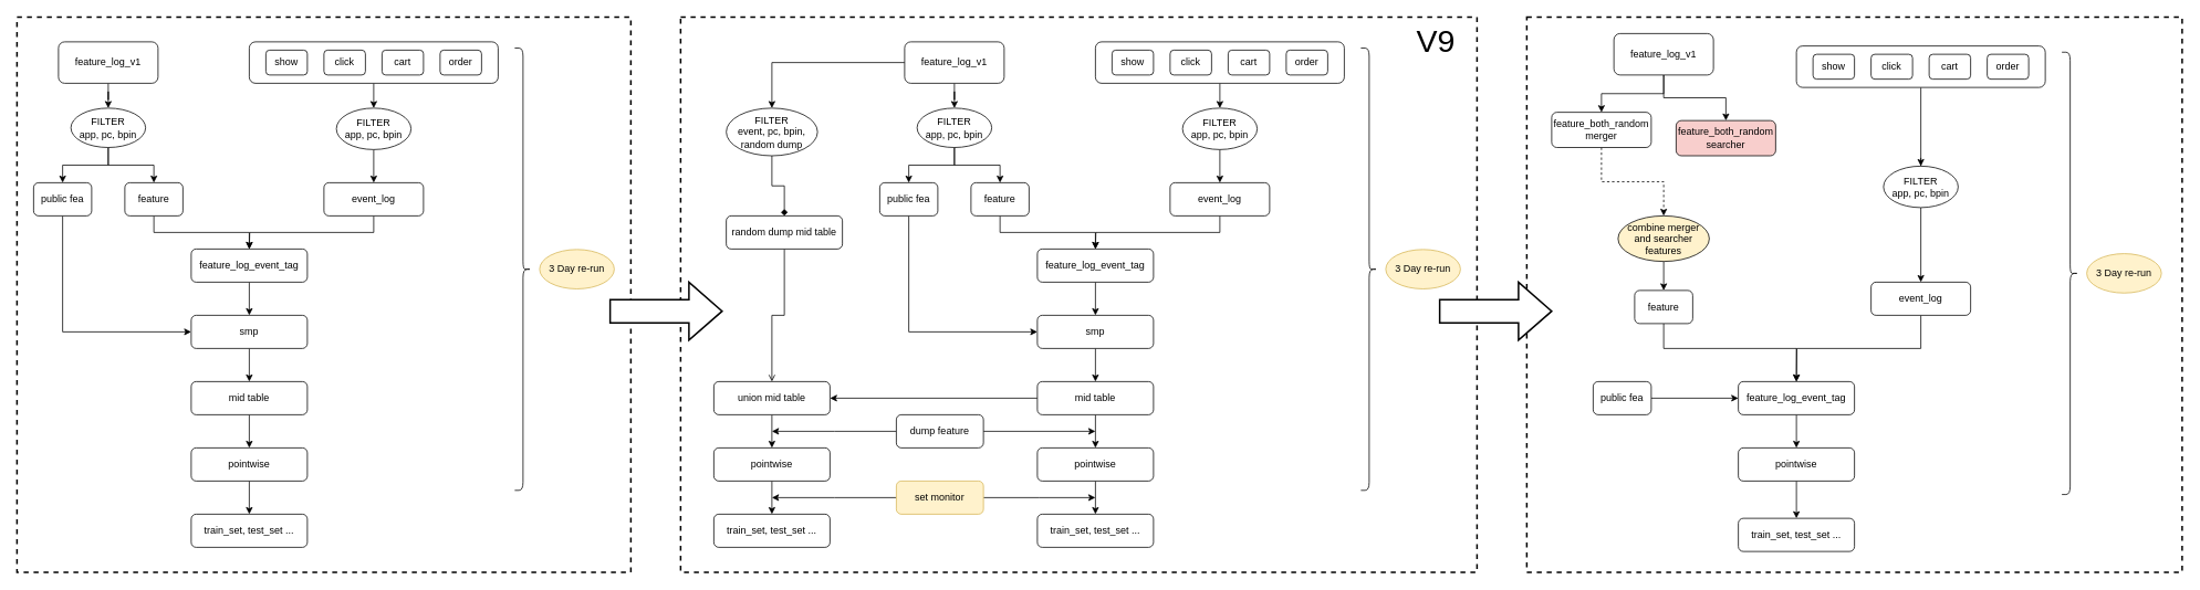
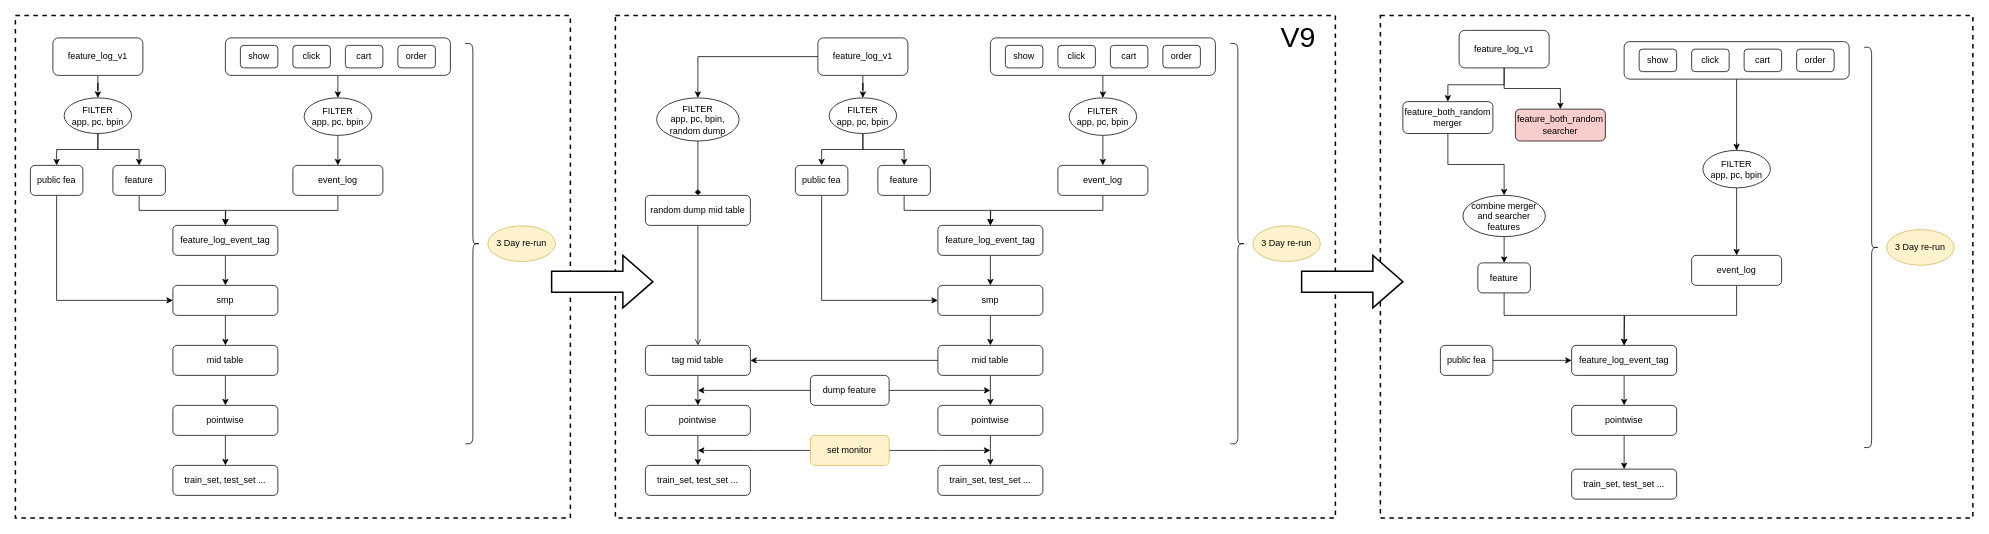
- <mxCell id="37" value="FILTER&lt;br&gt;event, pc, bpin, &lt;br&gt;random dump" style="ellipse;whiteSpace=wrap;html=1;" parent="1" vertex="1"><mxGeometry x="875" y="130" width="110" height="57.5" as="geometry" /></mxCell>
+ <mxCell id="37" value="FILTER&lt;br&gt;app, pc, bpin, &lt;br&gt;random dump" style="ellipse;whiteSpace=wrap;html=1;" parent="1" vertex="1"><mxGeometry x="875" y="130" width="110" height="57.5" as="geometry" /></mxCell>
- <mxCell id="109" value="" style="edgeStyle=orthogonalEdgeStyle;rounded=0;orthogonalLoop=1;jettySize=auto;html=1;dashed=1;" edge="1" parent="1" source="110" target="112"><mxGeometry relative="1" as="geometry" /></mxCell>
+ <mxCell id="109" value="" style="edgeStyle=orthogonalEdgeStyle;rounded=0;orthogonalLoop=1;jettySize=auto;html=1;" edge="1" parent="1" source="110" target="112"><mxGeometry relative="1" as="geometry" /></mxCell>
- <mxCell id="39" value="random dump mid table" style="rounded=1;whiteSpace=wrap;html=1;fontSize=12;glass=0;strokeWidth=1;shadow=0;" parent="1" vertex="1"><mxGeometry x="875" y="260" width="140" height="40" as="geometry" /></mxCell>
+ <mxCell id="39" value="random dump mid table" style="rounded=1;whiteSpace=wrap;html=1;fontSize=12;glass=0;strokeWidth=1;shadow=0;" parent="1" vertex="1"><mxGeometry x="860" y="260" width="140" height="40" as="geometry" /></mxCell>
- <mxCell id="112" value="combine merger and searcher features" style="ellipse;whiteSpace=wrap;html=1;fillColor=#fff2cc;" vertex="1" parent="1"><mxGeometry x="1950" y="260" width="110" height="55" as="geometry" /></mxCell>
+ <mxCell id="112" value="combine merger and searcher features" style="ellipse;whiteSpace=wrap;html=1;" vertex="1" parent="1"><mxGeometry x="1950" y="260" width="110" height="55" as="geometry" /></mxCell>
- <mxCell id="41" value="union mid table" style="rounded=1;whiteSpace=wrap;html=1;fontSize=12;glass=0;strokeWidth=1;shadow=0;" parent="1" vertex="1"><mxGeometry x="860" y="460" width="140" height="40" as="geometry" /></mxCell>
+ <mxCell id="41" value="tag mid table" style="rounded=1;whiteSpace=wrap;html=1;fontSize=12;glass=0;strokeWidth=1;shadow=0;" parent="1" vertex="1"><mxGeometry x="860" y="460" width="140" height="40" as="geometry" /></mxCell>
